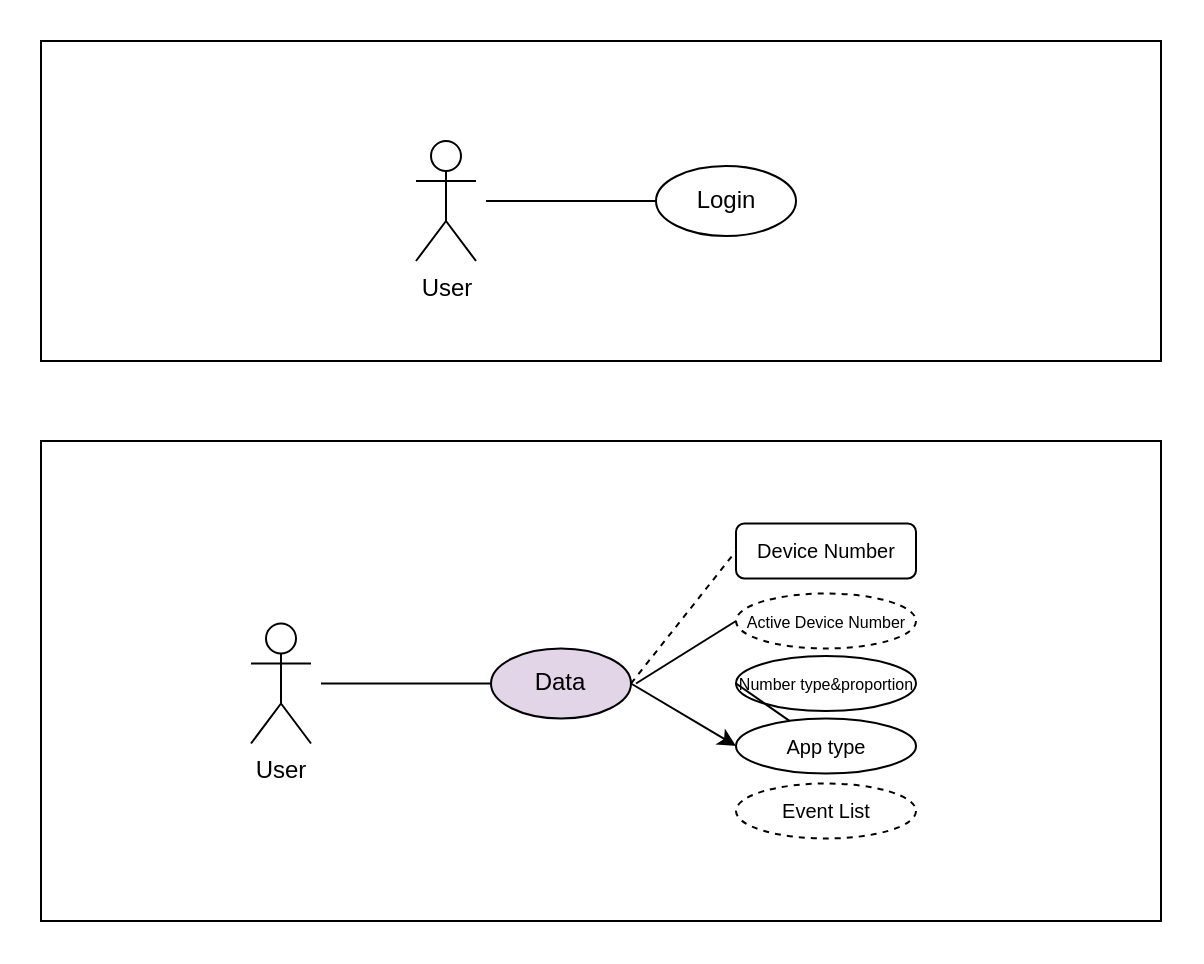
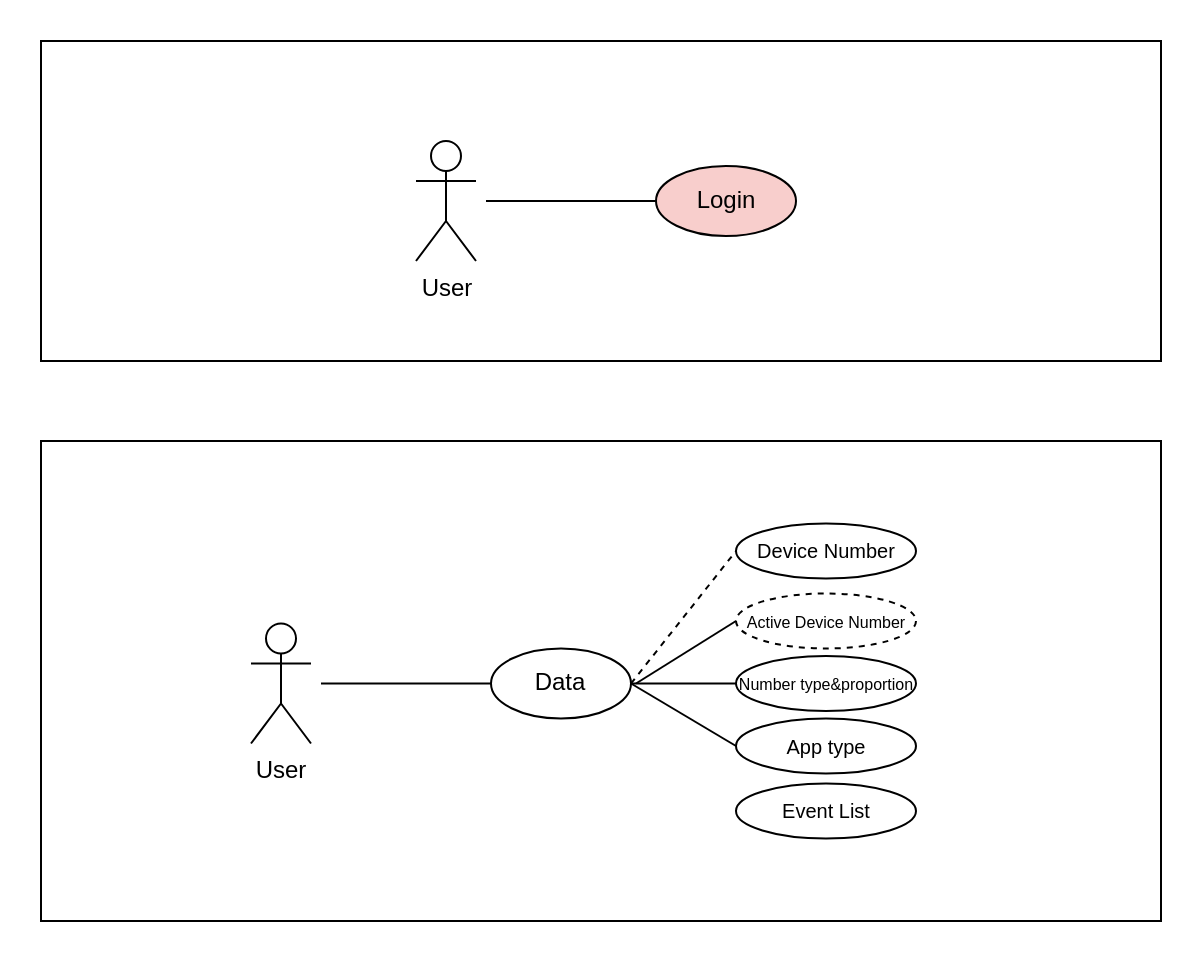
- <mxCell id="4" value="Login" style="ellipse;whiteSpace=wrap;html=1;" parent="1" vertex="1"><mxGeometry x="327.5" y="82.5" width="70" height="35" as="geometry" /></mxCell>
+ <mxCell id="4" value="Login" style="ellipse;whiteSpace=wrap;html=1;fillColor=#f8cecc;" parent="1" vertex="1"><mxGeometry x="327.5" y="82.5" width="70" height="35" as="geometry" /></mxCell>
- <mxCell id="16" value="&lt;font style=&quot;font-size: 10px&quot;&gt;Device Number&lt;/font&gt;" style="whiteSpace=wrap;html=1;rounded=1;" parent="1" vertex="1"><mxGeometry x="367.5" y="261.25" width="90" height="27.5" as="geometry" /></mxCell>
+ <mxCell id="16" value="&lt;font style=&quot;font-size: 10px&quot;&gt;Device Number&lt;/font&gt;" style="ellipse;whiteSpace=wrap;html=1;" parent="1" vertex="1"><mxGeometry x="367.5" y="261.25" width="90" height="27.5" as="geometry" /></mxCell>
- <mxCell id="9" value="Data" style="ellipse;whiteSpace=wrap;html=1;fillColor=#e1d5e7;" parent="1" vertex="1"><mxGeometry x="245" y="323.75" width="70" height="35" as="geometry" /></mxCell>
+ <mxCell id="9" value="Data" style="ellipse;whiteSpace=wrap;html=1;" parent="1" vertex="1"><mxGeometry x="245" y="323.75" width="70" height="35" as="geometry" /></mxCell>
- <mxCell id="19" value="" style="endArrow=none;html=1;exitX=0;exitY=0.5;exitDx=0;exitDy=0;" parent="1" source="12" target="13" edge="1"><mxGeometry width="50" height="50" relative="1" as="geometry"><mxPoint x="277.5" y="271.25" as="sourcePoint" /><mxPoint x="327.5" y="221.25" as="targetPoint" /></mxGeometry></mxCell>
+ <mxCell id="19" value="" style="endArrow=none;html=1;entryX=1;entryY=0.5;entryDx=0;entryDy=0;exitX=0;exitY=0.5;exitDx=0;exitDy=0;" parent="1" source="12" target="9" edge="1"><mxGeometry width="50" height="50" relative="1" as="geometry"><mxPoint x="277.5" y="271.25" as="sourcePoint" /><mxPoint x="327.5" y="221.25" as="targetPoint" /></mxGeometry></mxCell>
- <mxCell id="20" value="" style="endArrow=classic;html=1;exitX=1;exitY=0.5;exitDx=0;exitDy=0;entryX=0;entryY=0.5;entryDx=0;entryDy=0;" parent="1" source="9" target="13" edge="1"><mxGeometry width="50" height="50" relative="1" as="geometry"><mxPoint x="277.5" y="271.25" as="sourcePoint" /><mxPoint x="327.5" y="221.25" as="targetPoint" /></mxGeometry></mxCell>
+ <mxCell id="20" value="" style="endArrow=none;html=1;exitX=1;exitY=0.5;exitDx=0;exitDy=0;entryX=0;entryY=0.5;entryDx=0;entryDy=0;" parent="1" source="9" target="13" edge="1"><mxGeometry width="50" height="50" relative="1" as="geometry"><mxPoint x="277.5" y="271.25" as="sourcePoint" /><mxPoint x="327.5" y="221.25" as="targetPoint" /></mxGeometry></mxCell>
- <mxCell id="14" value="&lt;font style=&quot;font-size: 10px&quot;&gt;Event List&lt;/font&gt;" style="ellipse;whiteSpace=wrap;html=1;dashed=1;" parent="1" vertex="1"><mxGeometry x="367.5" y="391.25" width="90" height="27.5" as="geometry" /></mxCell>
+ <mxCell id="14" value="&lt;font style=&quot;font-size: 10px&quot;&gt;Event List&lt;/font&gt;" style="ellipse;whiteSpace=wrap;html=1;" parent="1" vertex="1"><mxGeometry x="367.5" y="391.25" width="90" height="27.5" as="geometry" /></mxCell>
